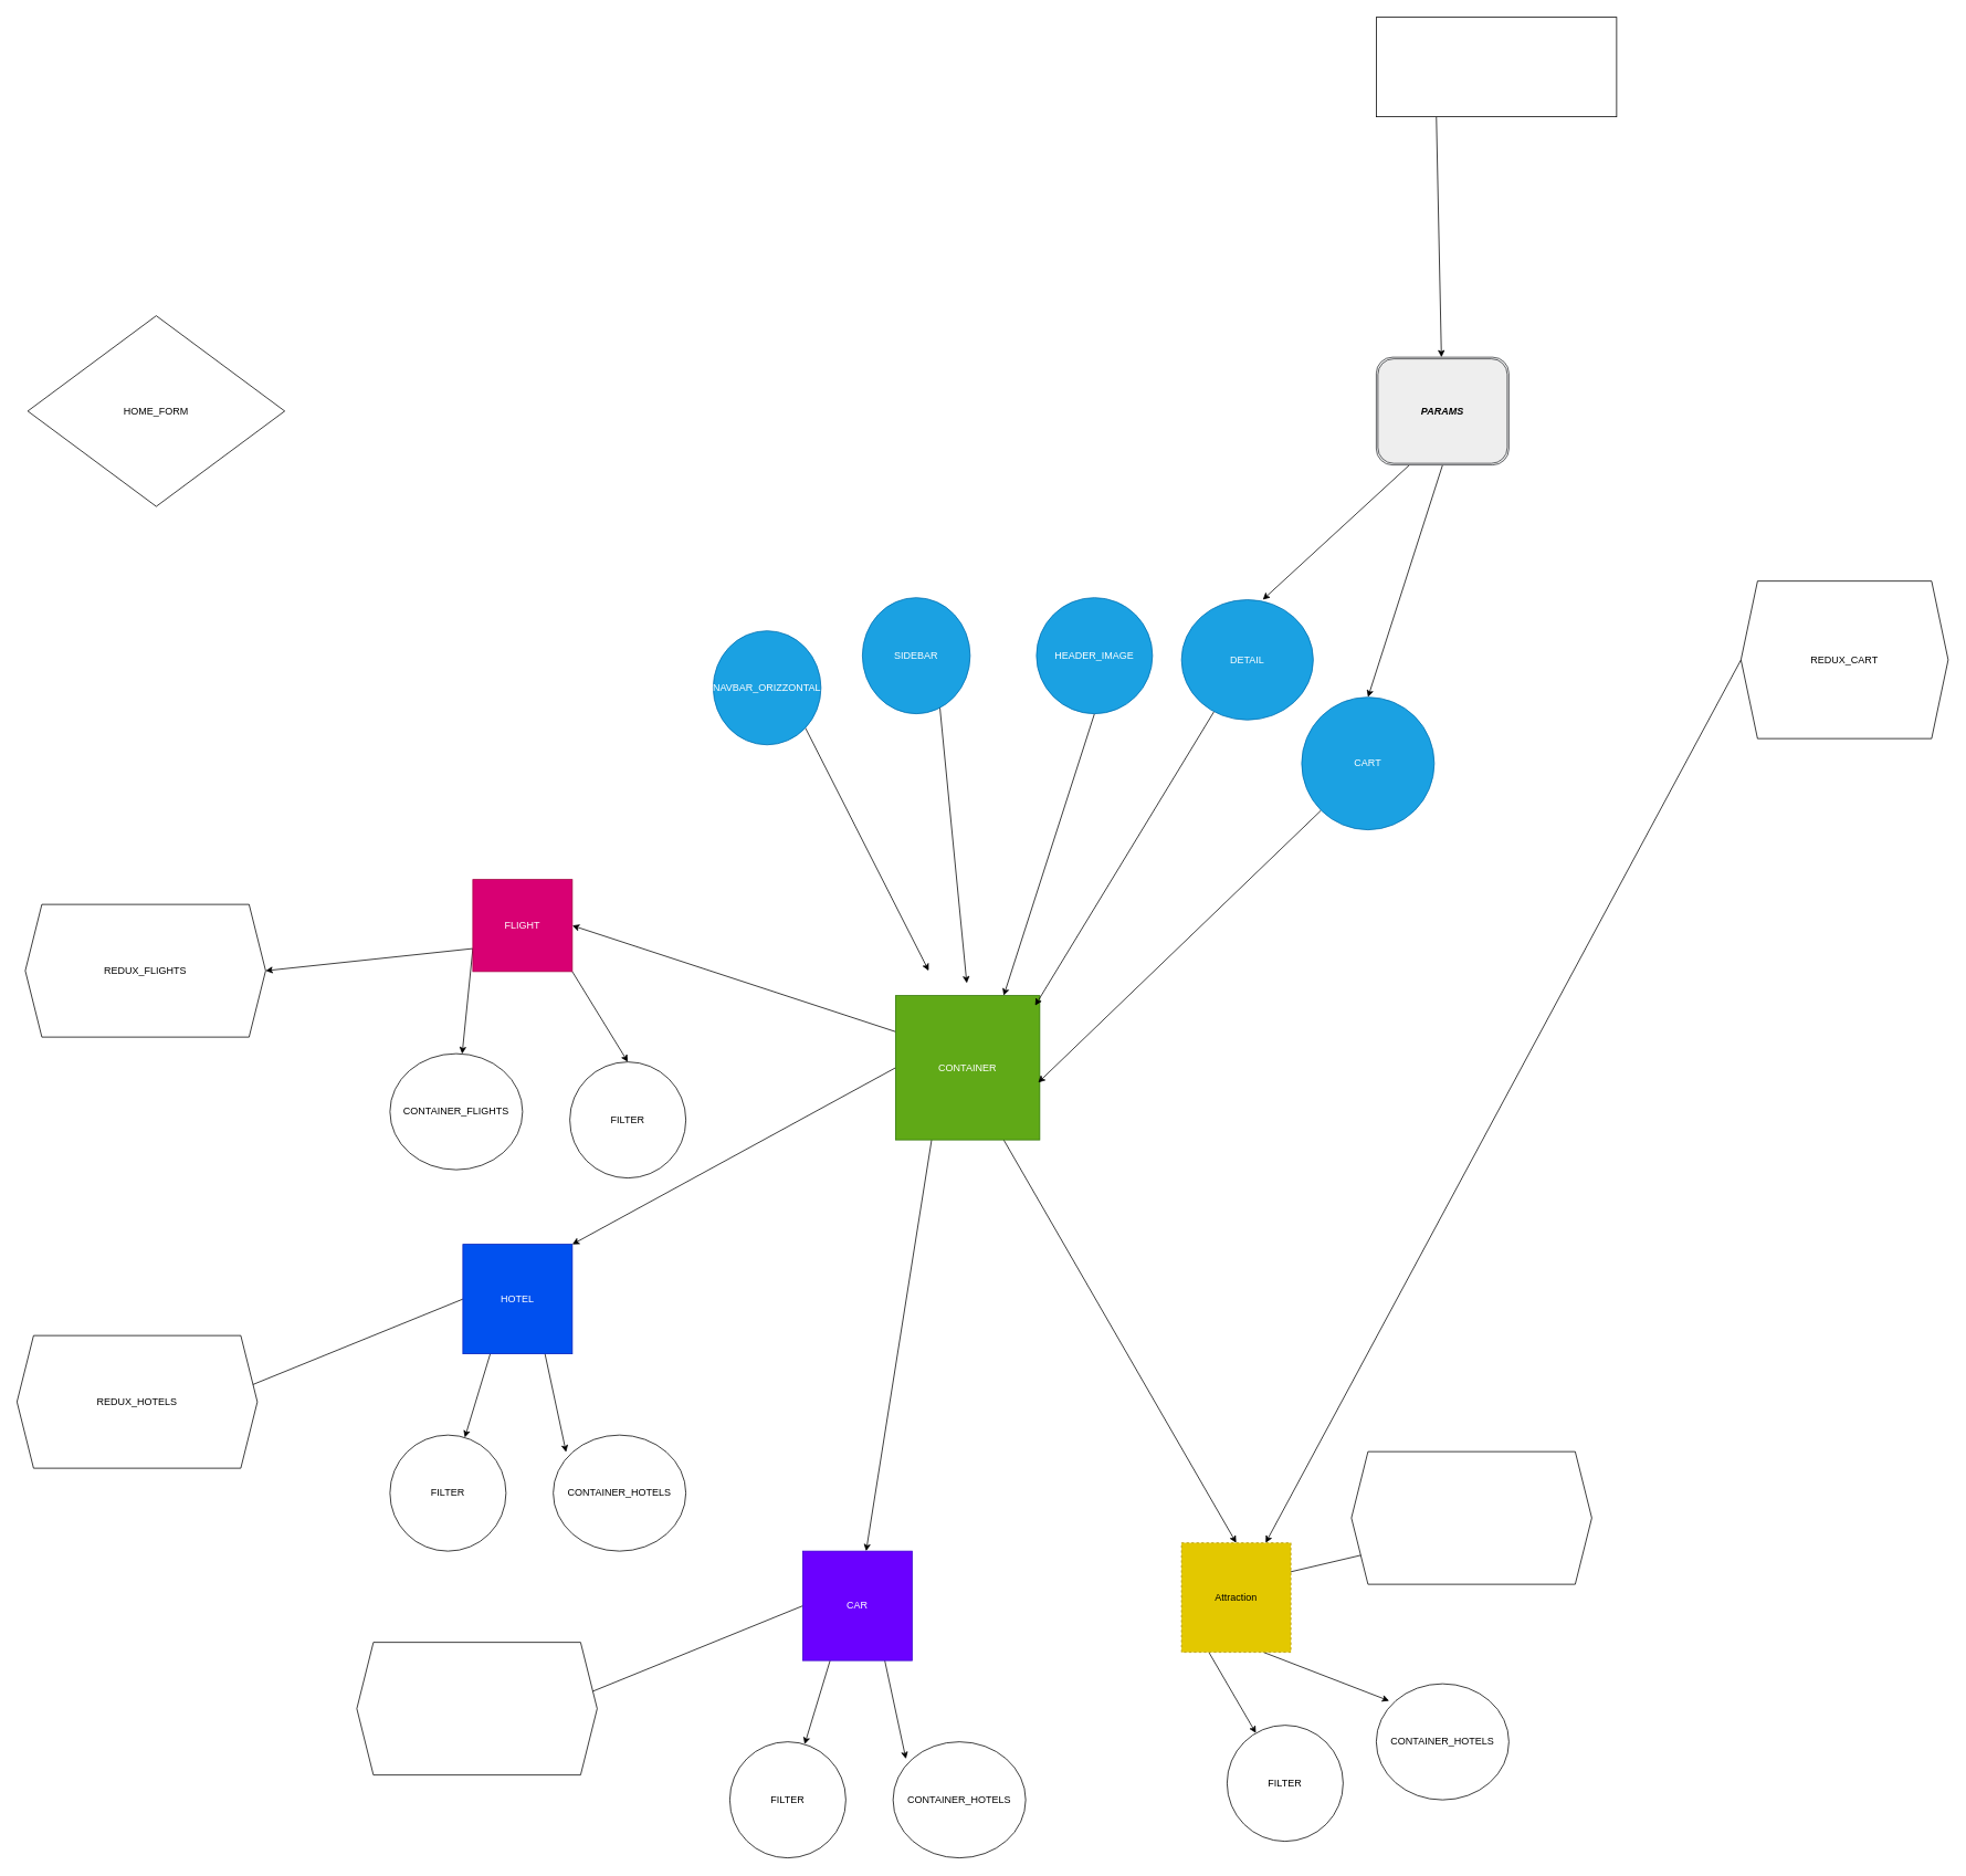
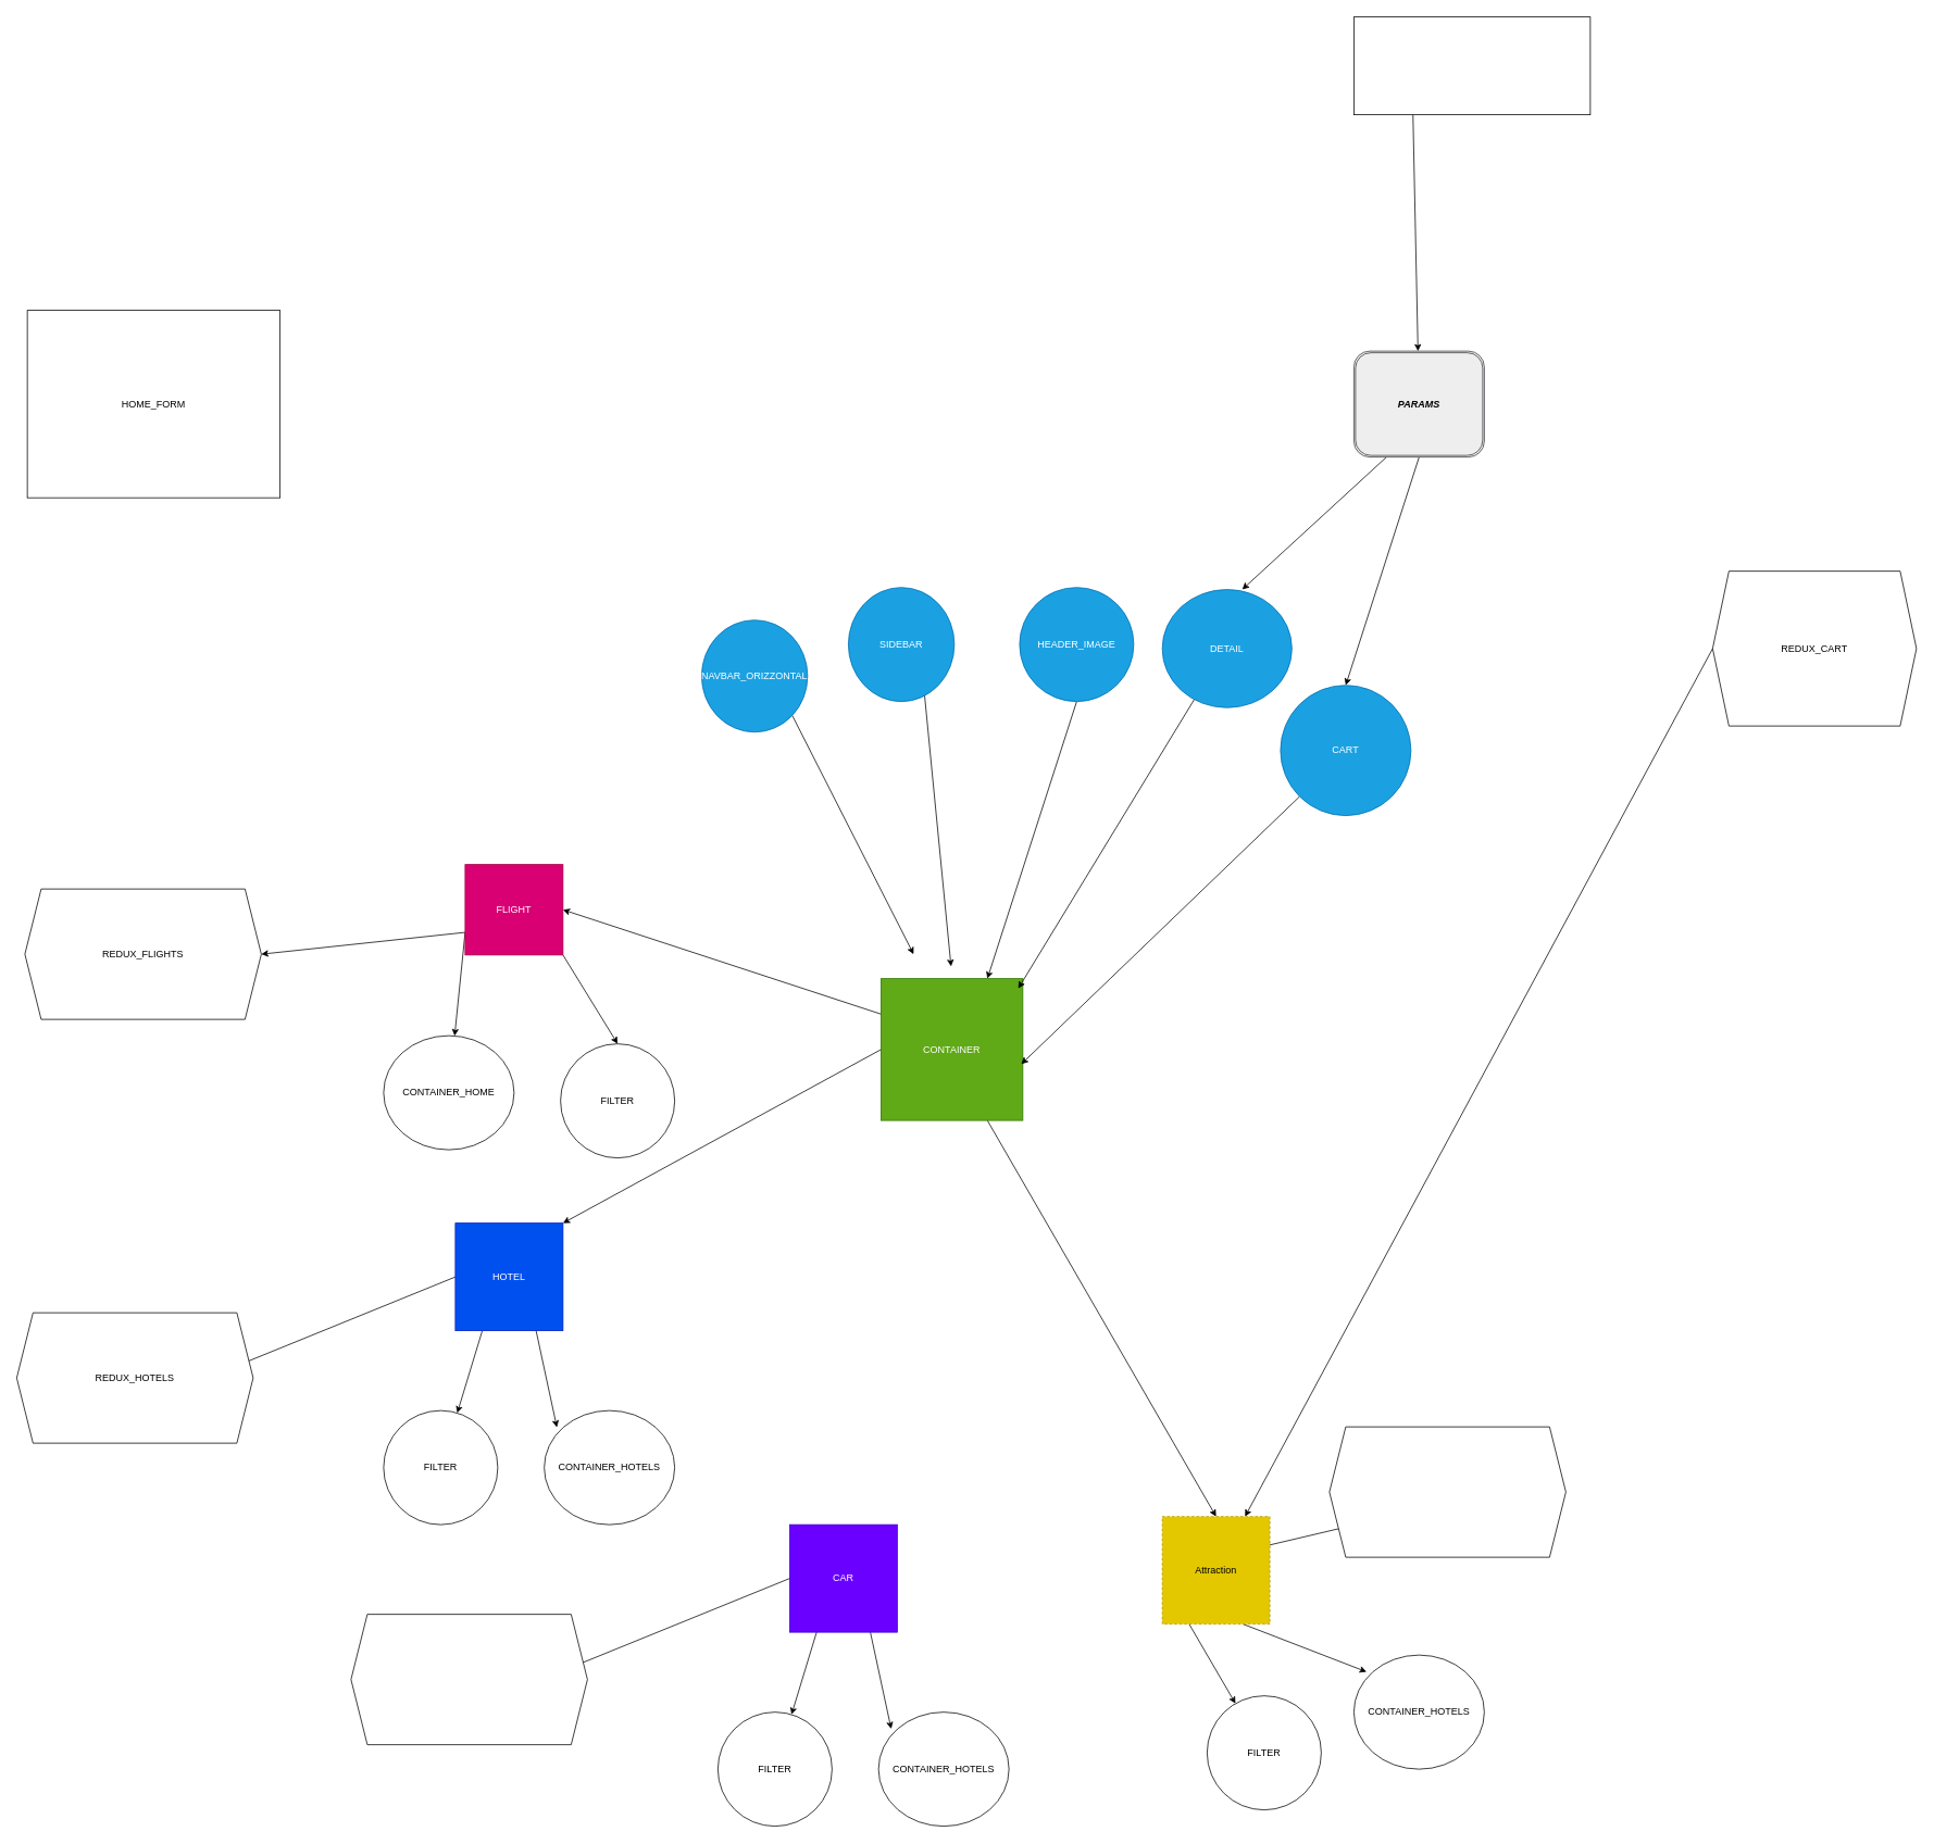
- <mxCell id="31" value="HOME_FORM" style="rhombus;whiteSpace=wrap;html=1;" vertex="1" parent="1"><mxGeometry x="33" y="380" width="310" height="230" as="geometry" /></mxCell>
+ <mxCell id="31" value="HOME_FORM" style="whiteSpace=wrap;html=1;" vertex="1" parent="1"><mxGeometry x="33" y="380" width="310" height="230" as="geometry" /></mxCell>
- <mxCell id="25" value="CONTAINER_FLIGHTS" style="ellipse;whiteSpace=wrap;html=1;" vertex="1" parent="1"><mxGeometry x="470" y="1270" width="160" height="140" as="geometry" /></mxCell>
+ <mxCell id="25" value="CONTAINER_HOME" style="ellipse;whiteSpace=wrap;html=1;" vertex="1" parent="1"><mxGeometry x="470" y="1270" width="160" height="140" as="geometry" /></mxCell>
- <mxCell id="8" style="edgeStyle=none;html=1;exitX=0.25;exitY=1;exitDx=0;exitDy=0;fontColor=#FFFFFF;" edge="1" parent="1" source="10" target="42"><mxGeometry relative="1" as="geometry" /></mxCell>
